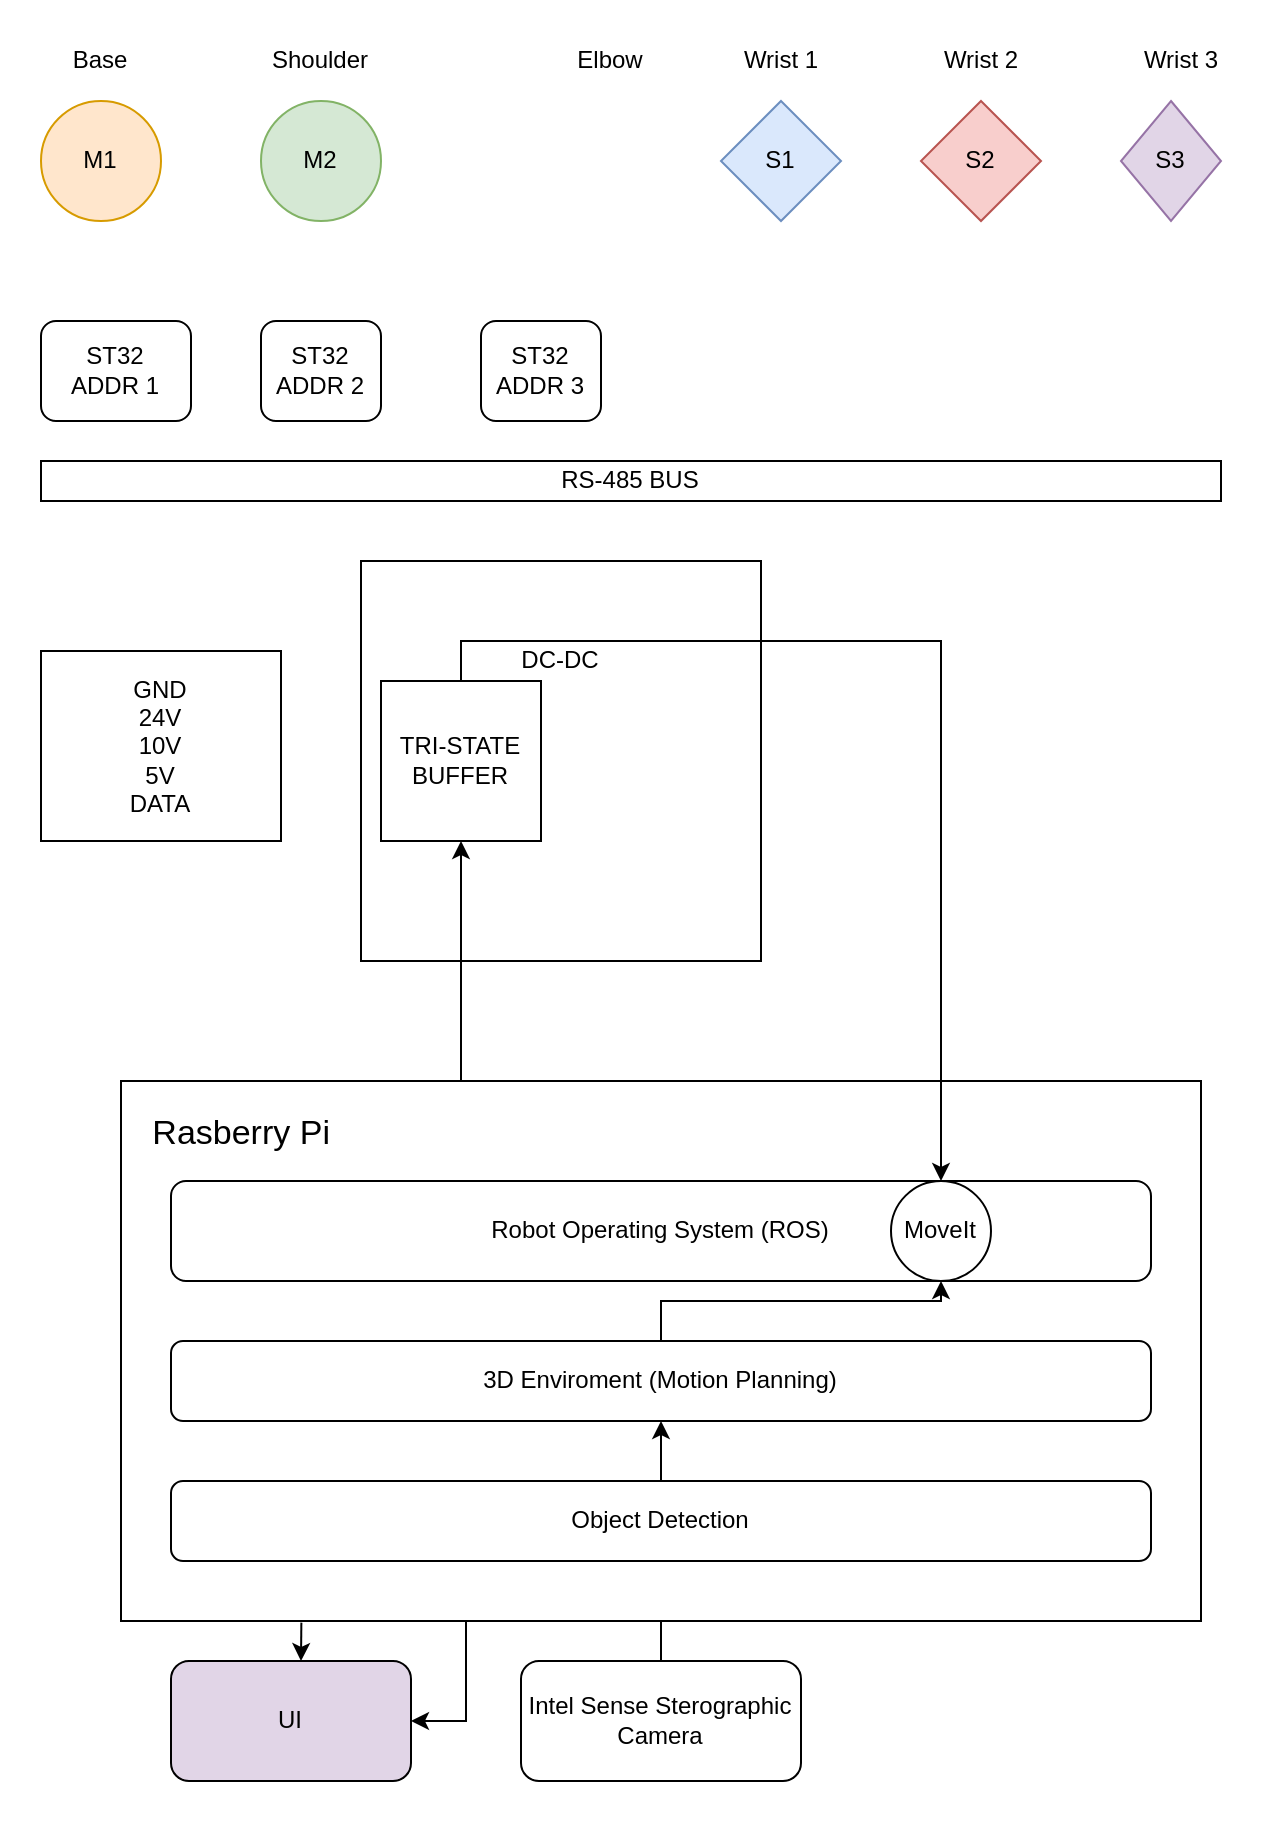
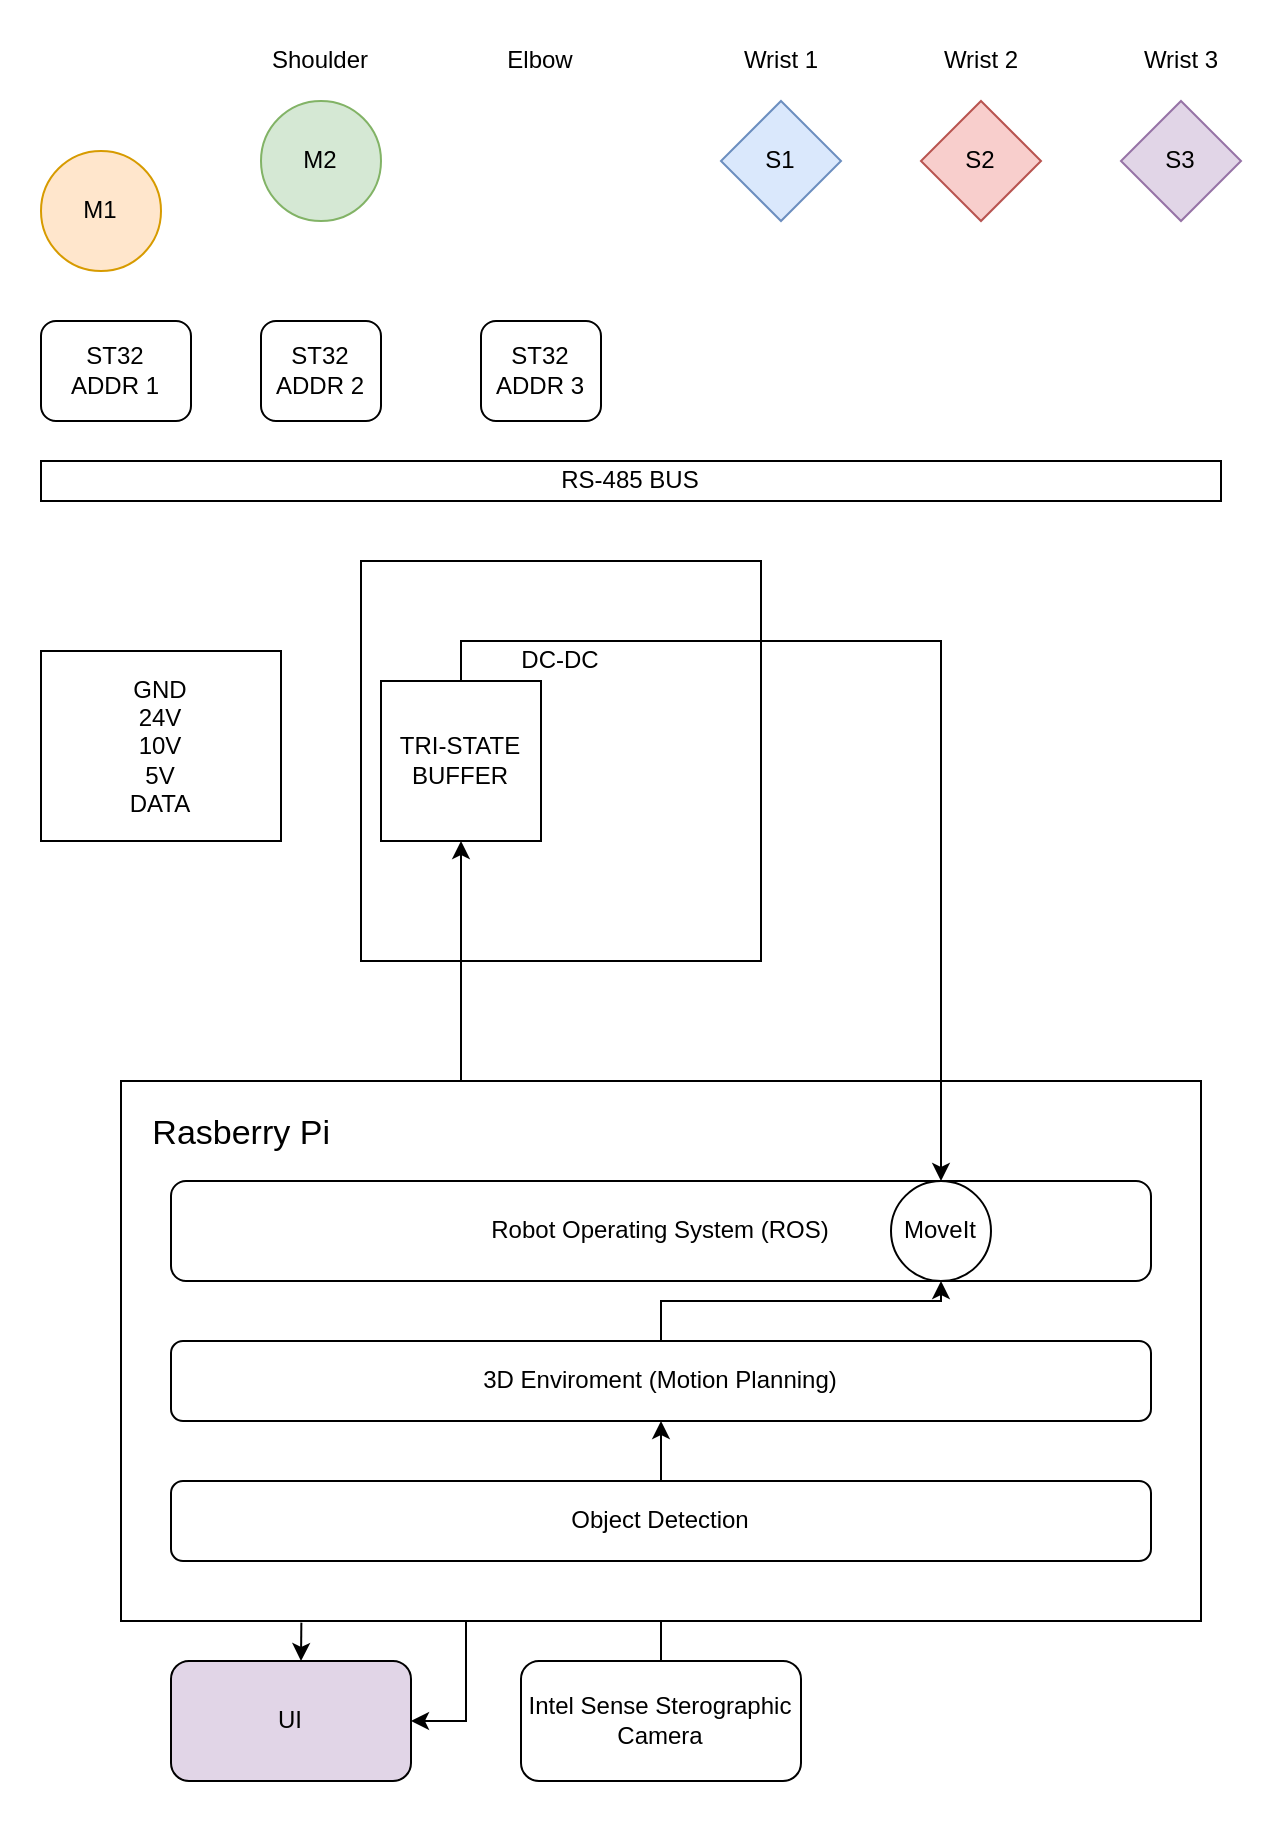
- <mxCell id="27" value="Base" style="text;html=1;strokeColor=none;fillColor=none;align=center;verticalAlign=middle;whiteSpace=wrap;rounded=0;" vertex="1" parent="1"><mxGeometry x="30" y="20" width="40" height="20" as="geometry" /></mxCell>
- <mxCell id="29" value="Elbow" style="text;html=1;strokeColor=none;fillColor=none;align=center;verticalAlign=middle;whiteSpace=wrap;rounded=0;" vertex="1" parent="1"><mxGeometry x="285" y="20" width="40" height="20" as="geometry" /></mxCell>
+ <mxCell id="29" value="Elbow" style="text;html=1;strokeColor=none;fillColor=none;align=center;verticalAlign=middle;whiteSpace=wrap;rounded=0;" vertex="1" parent="1"><mxGeometry x="250" y="20" width="40" height="20" as="geometry" /></mxCell>
- <mxCell id="2" value="M1" style="ellipse;whiteSpace=wrap;html=1;aspect=fixed;fillColor=#ffe6cc;strokeColor=#d79b00;" parent="1" vertex="1"><mxGeometry x="20" y="50" width="60" height="60" as="geometry" /></mxCell>
+ <mxCell id="2" value="M1" style="ellipse;whiteSpace=wrap;html=1;aspect=fixed;fillColor=#ffe6cc;strokeColor=#d79b00;" parent="1" vertex="1"><mxGeometry x="20" y="75" width="60" height="60" as="geometry" /></mxCell>
- <mxCell id="6" value="S3" style="rhombus;whiteSpace=wrap;html=1;fillColor=#e1d5e7;strokeColor=#9673a6;" parent="1" vertex="1"><mxGeometry x="560" y="50" width="50" height="60" as="geometry" /></mxCell>
+ <mxCell id="6" value="S3" style="rhombus;whiteSpace=wrap;html=1;fillColor=#e1d5e7;strokeColor=#9673a6;" parent="1" vertex="1"><mxGeometry x="560" y="50" width="60" height="60" as="geometry" /></mxCell>
